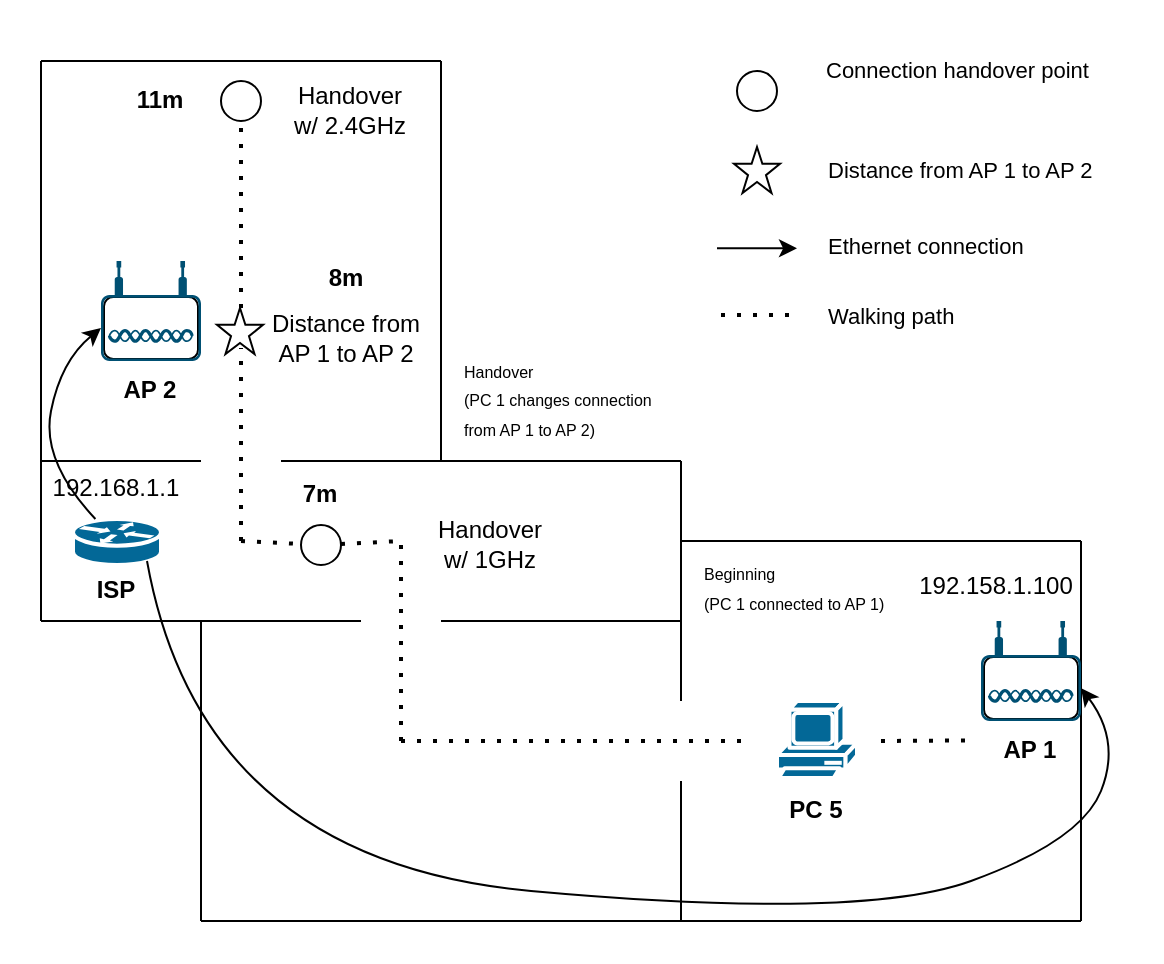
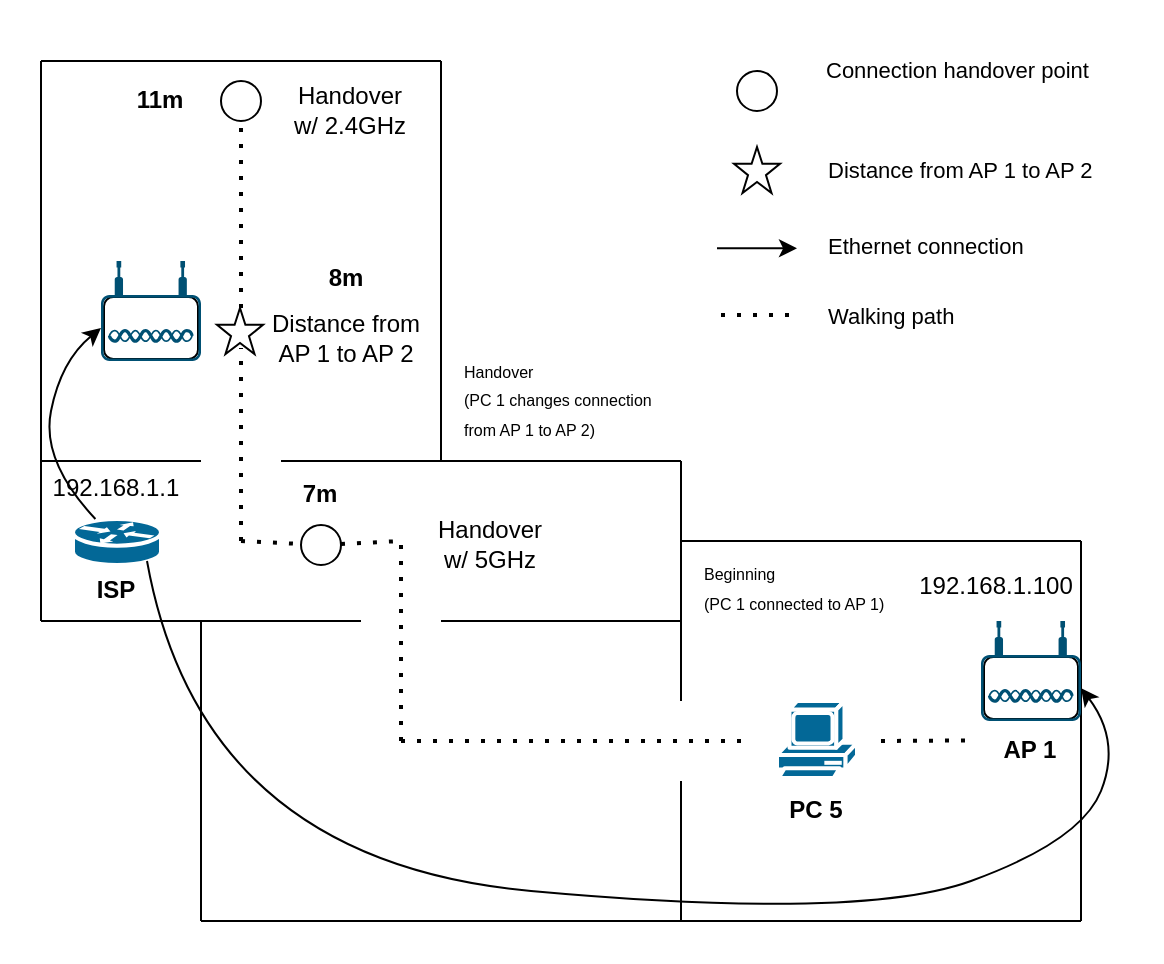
- <mxCell id="27" value="&lt;b&gt;AP 2&lt;/b&gt;" style="text;html=1;strokeColor=none;fillColor=none;align=center;verticalAlign=middle;whiteSpace=wrap;rounded=0;" vertex="1" parent="1"><mxGeometry x="45" y="180" width="60" height="30" as="geometry" /></mxCell>
- <mxCell id="46" value="Handover&lt;br&gt;w/ 1GHz" style="text;html=1;strokeColor=none;fillColor=none;align=center;verticalAlign=middle;whiteSpace=wrap;rounded=0;" vertex="1" parent="1"><mxGeometry x="210" y="257" width="70" height="30" as="geometry" /></mxCell>
+ <mxCell id="46" value="Handover&lt;br&gt;w/ 5GHz" style="text;html=1;strokeColor=none;fillColor=none;align=center;verticalAlign=middle;whiteSpace=wrap;rounded=0;" vertex="1" parent="1"><mxGeometry x="210" y="257" width="70" height="30" as="geometry" /></mxCell>
- <mxCell id="26" value="192.158.1.100" style="text;html=1;strokeColor=none;fillColor=none;align=center;verticalAlign=middle;whiteSpace=wrap;rounded=0;" vertex="1" parent="1"><mxGeometry x="468" y="278" width="60" height="30" as="geometry" /></mxCell>
+ <mxCell id="26" value="192.168.1.100" style="text;html=1;strokeColor=none;fillColor=none;align=center;verticalAlign=middle;whiteSpace=wrap;rounded=0;" vertex="1" parent="1"><mxGeometry x="468" y="278" width="60" height="30" as="geometry" /></mxCell>
